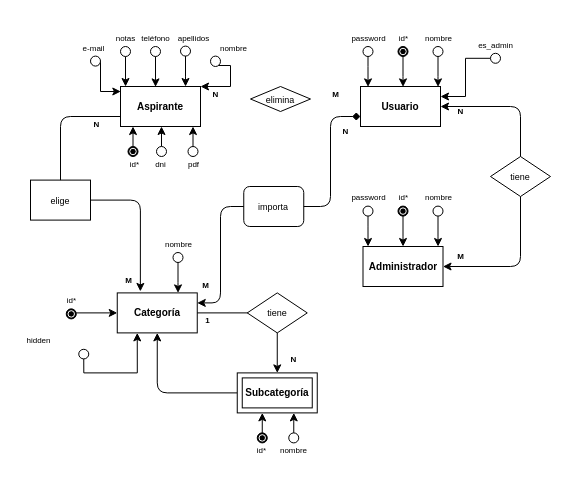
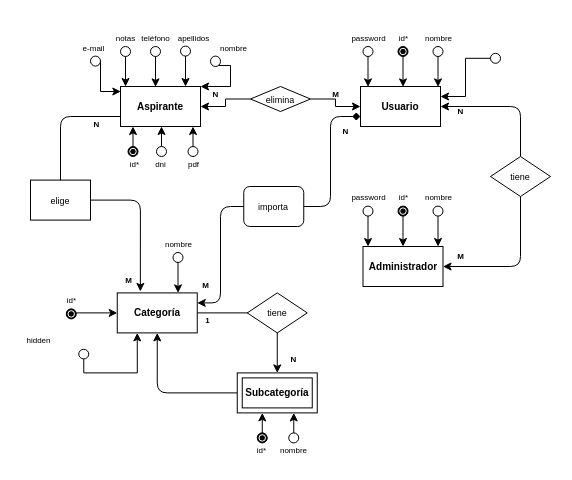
- <mxCell id="96" value="&lt;font style=&quot;font-weight: normal ; font-size: 8px&quot;&gt;es_admin&lt;/font&gt;" style="text;strokeColor=none;fillColor=none;html=1;fontSize=24;fontStyle=1;verticalAlign=middle;align=center;" vertex="1" parent="1"><mxGeometry x="477.5" y="27.2" width="35" height="25.6" as="geometry" /></mxCell>
+ <mxCell id="3" value="" style="edgeStyle=orthogonalEdgeStyle;rounded=0;orthogonalLoop=1;jettySize=auto;html=1;" edge="1" parent="1" source="5" target="2"><mxGeometry relative="1" as="geometry" /></mxCell>
+ <mxCell id="4" value="" style="edgeStyle=orthogonalEdgeStyle;rounded=0;orthogonalLoop=1;jettySize=auto;html=1;" edge="1" parent="1" source="5" target="6"><mxGeometry relative="1" as="geometry" /></mxCell>
